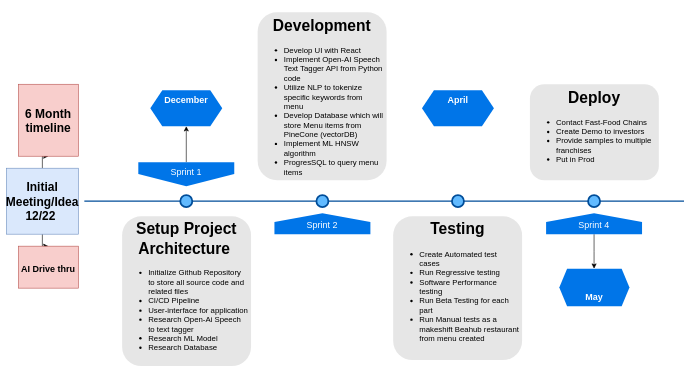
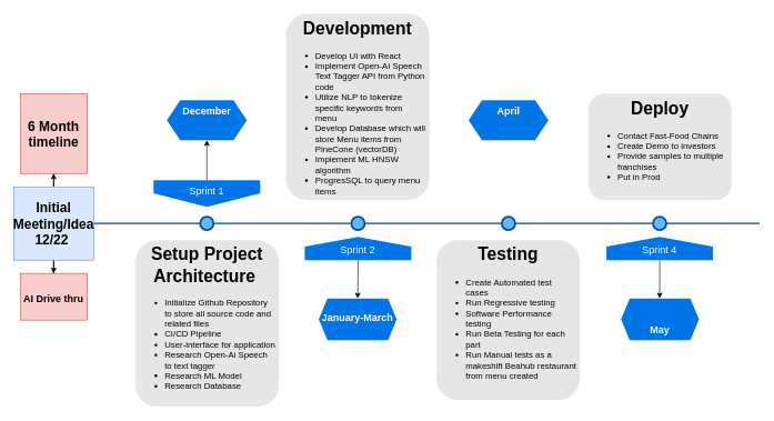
- <mxCell id="19" value="Initial Meeting/Idea&lt;br style=&quot;font-size: 20px;&quot;&gt;12/22&amp;nbsp;" style="text;html=1;strokeColor=#6c8ebf;fillColor=#dae8fc;align=center;verticalAlign=middle;whiteSpace=wrap;rounded=0;fontSize=20;fontStyle=1" vertex="1" parent="1"><mxGeometry x="10" y="280" width="120" height="110" as="geometry" /></mxCell>
+ <mxCell id="19" value="Initial Meeting/Idea&lt;br style=&quot;font-size: 20px;&quot;&gt;12/22&amp;nbsp;" style="text;html=1;strokeColor=#6c8ebf;fillColor=#dae8fc;align=center;verticalAlign=middle;whiteSpace=wrap;rounded=0;fontSize=20;fontStyle=1" vertex="1" parent="1"><mxGeometry x="20" y="280" width="120" height="110" as="geometry" /></mxCell>
+ <mxCell id="5" value="" style="edgeStyle=orthogonalEdgeStyle;rounded=0;orthogonalLoop=1;jettySize=auto;html=1;" edge="1" parent="1" source="6" target="23"><mxGeometry relative="1" as="geometry" /></mxCell>
+ <mxCell id="23" value="&lt;br&gt;&lt;br&gt;&lt;br&gt;&lt;br&gt;&lt;br&gt;&lt;br&gt;&lt;br&gt;&lt;br&gt;&lt;br&gt;&lt;br&gt;&lt;br&gt;&lt;br&gt;&lt;br&gt;&lt;br&gt;&lt;br&gt;&lt;br&gt;&lt;br&gt;&lt;br&gt;&lt;br&gt;&lt;br&gt;&lt;br&gt;January-March&lt;br&gt;&lt;div style=&quot;&quot;&gt;&lt;br&gt;&lt;/div&gt;" style="shape=hexagon;perimeter=hexagonPerimeter2;whiteSpace=wrap;html=1;fixedSize=1;fontSize=15;verticalAlign=bottom;fillColor=#0075E8;strokeColor=none;fontColor=#FFFFFF;spacingBottom=4;size=13.0;fontStyle=1;movable=1;resizable=1;rotatable=1;deletable=1;editable=1;locked=0;connectable=1;align=center;" vertex="1" parent="1"><mxGeometry x="478" y="447.5" width="117" height="62.5" as="geometry" /></mxCell>
